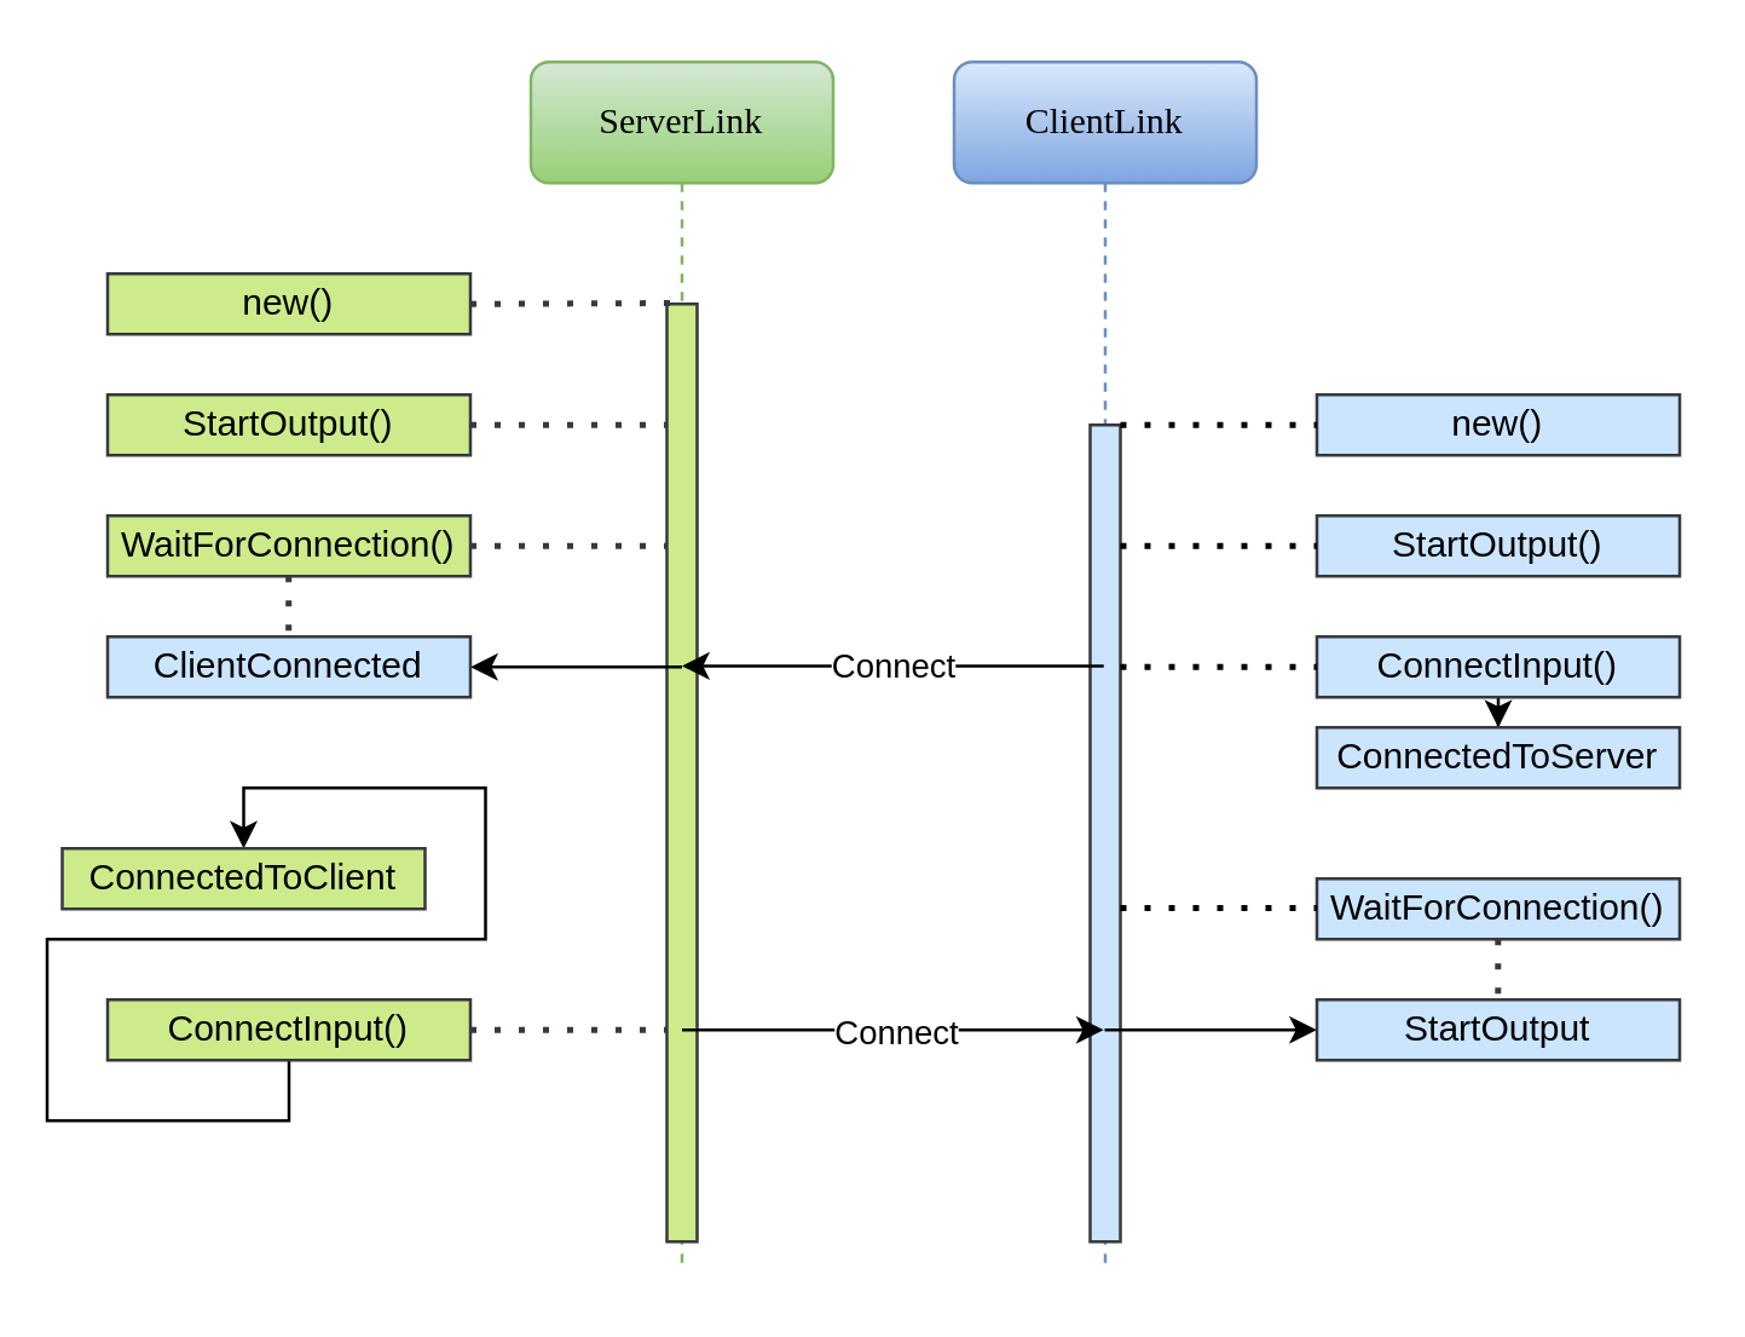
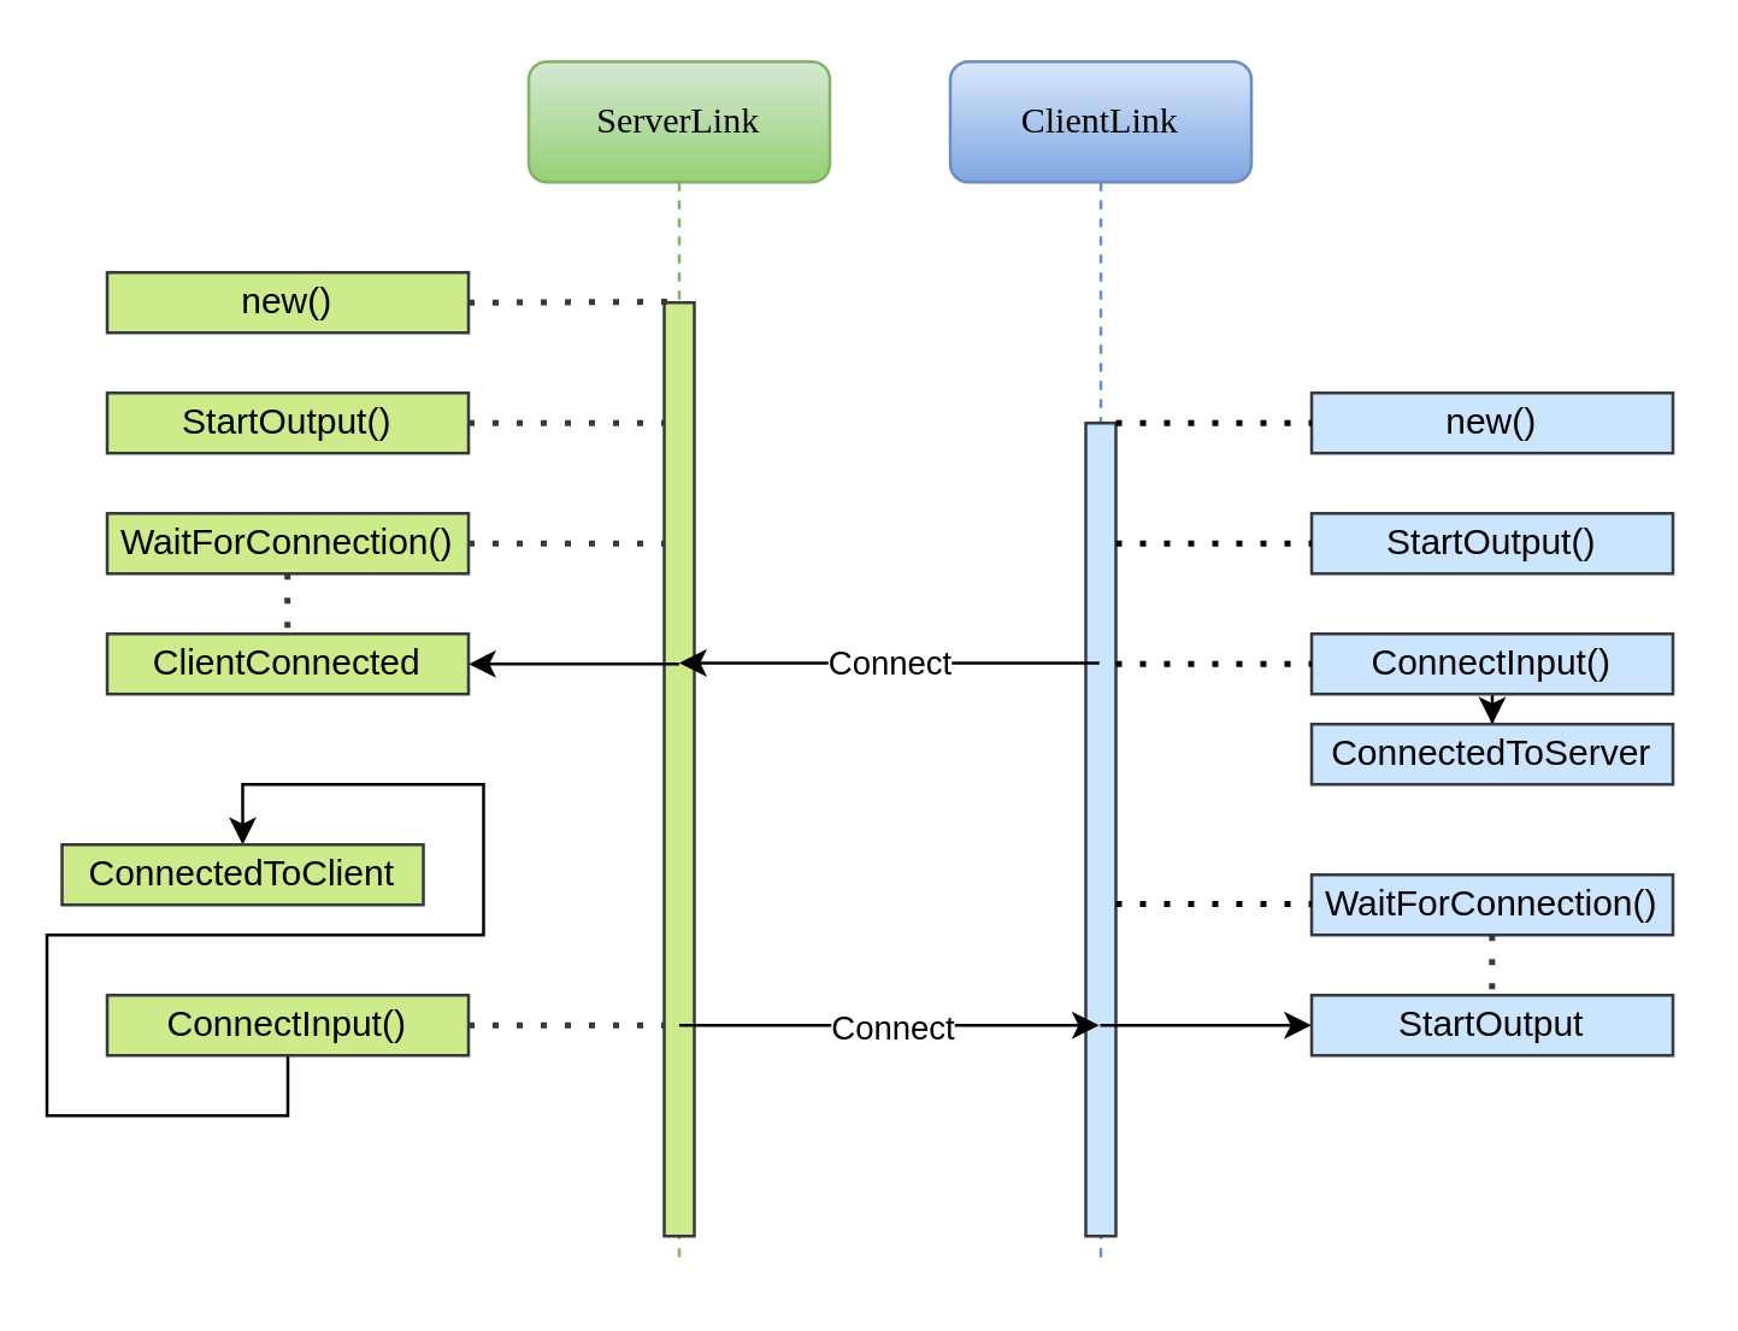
- <mxCell id="18" value="ClientConnected" style="rounded=0;whiteSpace=wrap;html=1;fillColor=#cce5ff;strokeColor=#36393d;" parent="1" vertex="1"><mxGeometry x="35" y="210" width="120" height="20" as="geometry" /></mxCell>
+ <mxCell id="18" value="ClientConnected" style="rounded=0;whiteSpace=wrap;html=1;fillColor=#cdeb8b;strokeColor=#36393d;" parent="1" vertex="1"><mxGeometry x="35" y="210" width="120" height="20" as="geometry" /></mxCell>
